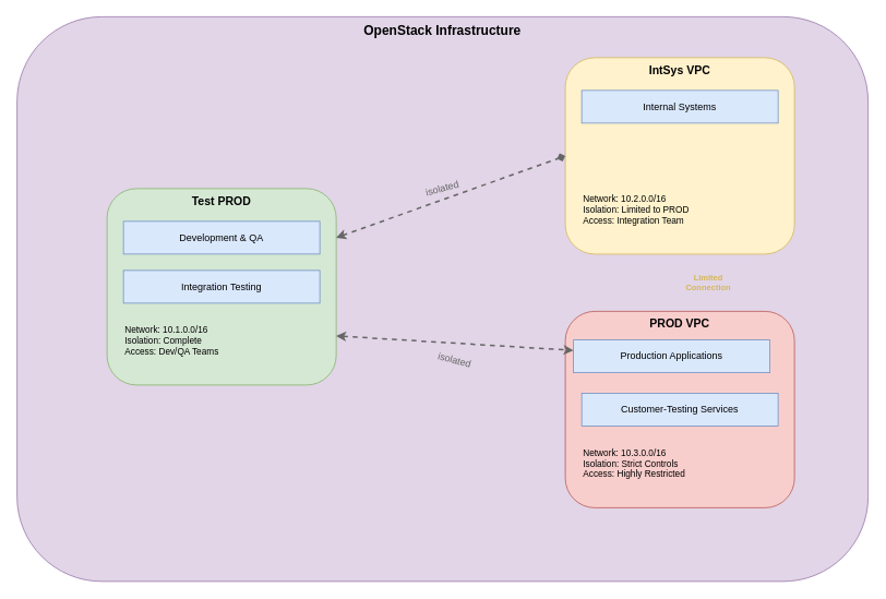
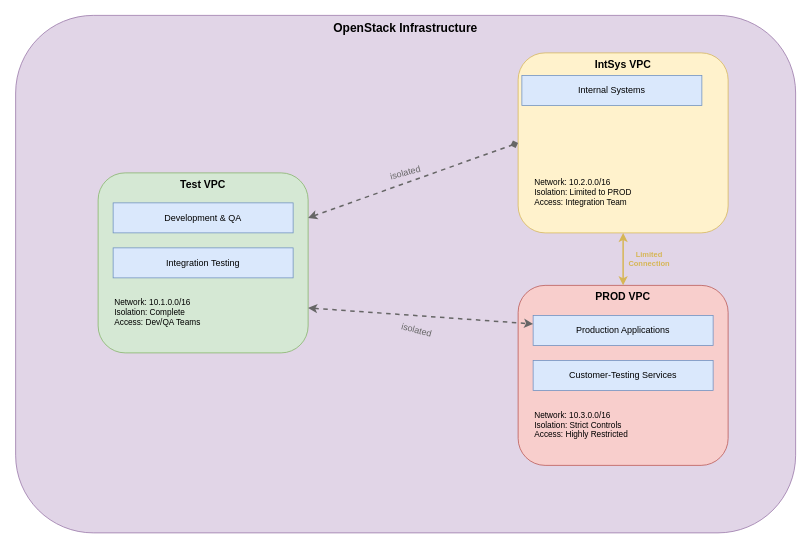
- <mxCell id="8" value="Internal Systems" style="rounded=0;whiteSpace=wrap;html=1;fillColor=#dae8fc;strokeColor=#6c8ebf;" parent="1" vertex="1"><mxGeometry x="710" y="110" width="240" height="40" as="geometry" /></mxCell>
+ <mxCell id="8" value="Internal Systems" style="rounded=0;whiteSpace=wrap;html=1;fillColor=#dae8fc;strokeColor=#6c8ebf;" parent="1" vertex="1"><mxGeometry x="695" y="100" width="240" height="40" as="geometry" /></mxCell>
- <mxCell id="3" value="Test PROD" style="rounded=1;whiteSpace=wrap;html=1;fillColor=#d5e8d4;strokeColor=#82b366;verticalAlign=top;fontSize=14;fontStyle=1;" parent="1" vertex="1"><mxGeometry x="130" y="230" width="280" height="240" as="geometry" /></mxCell>
+ <mxCell id="3" value="Test VPC" style="rounded=1;whiteSpace=wrap;html=1;fillColor=#d5e8d4;strokeColor=#82b366;verticalAlign=top;fontSize=14;fontStyle=1;" parent="1" vertex="1"><mxGeometry x="130" y="230" width="280" height="240" as="geometry" /></mxCell>
+ <mxCell id="15" value="" style="endArrow=classic;startArrow=classic;html=1;rounded=0;exitX=0.5;exitY=1;exitDx=0;exitDy=0;entryX=0.5;entryY=0;entryDx=0;entryDy=0;strokeWidth=2;strokeColor=#d6b656;" parent="1" source="7" target="10" edge="1"><mxGeometry width="50" height="50" relative="1" as="geometry"><mxPoint x="680" y="200" as="sourcePoint" /><mxPoint x="730" y="150" as="targetPoint" /></mxGeometry></mxCell>
- <mxCell id="11" value="Production Applications" style="rounded=0;whiteSpace=wrap;html=1;fillColor=#dae8fc;strokeColor=#6c8ebf;" parent="1" vertex="1"><mxGeometry x="700" y="415" width="240" height="40" as="geometry" /></mxCell>
+ <mxCell id="11" value="Production Applications" style="rounded=0;whiteSpace=wrap;html=1;fillColor=#dae8fc;strokeColor=#6c8ebf;" parent="1" vertex="1"><mxGeometry x="710" y="420" width="240" height="40" as="geometry" /></mxCell>
